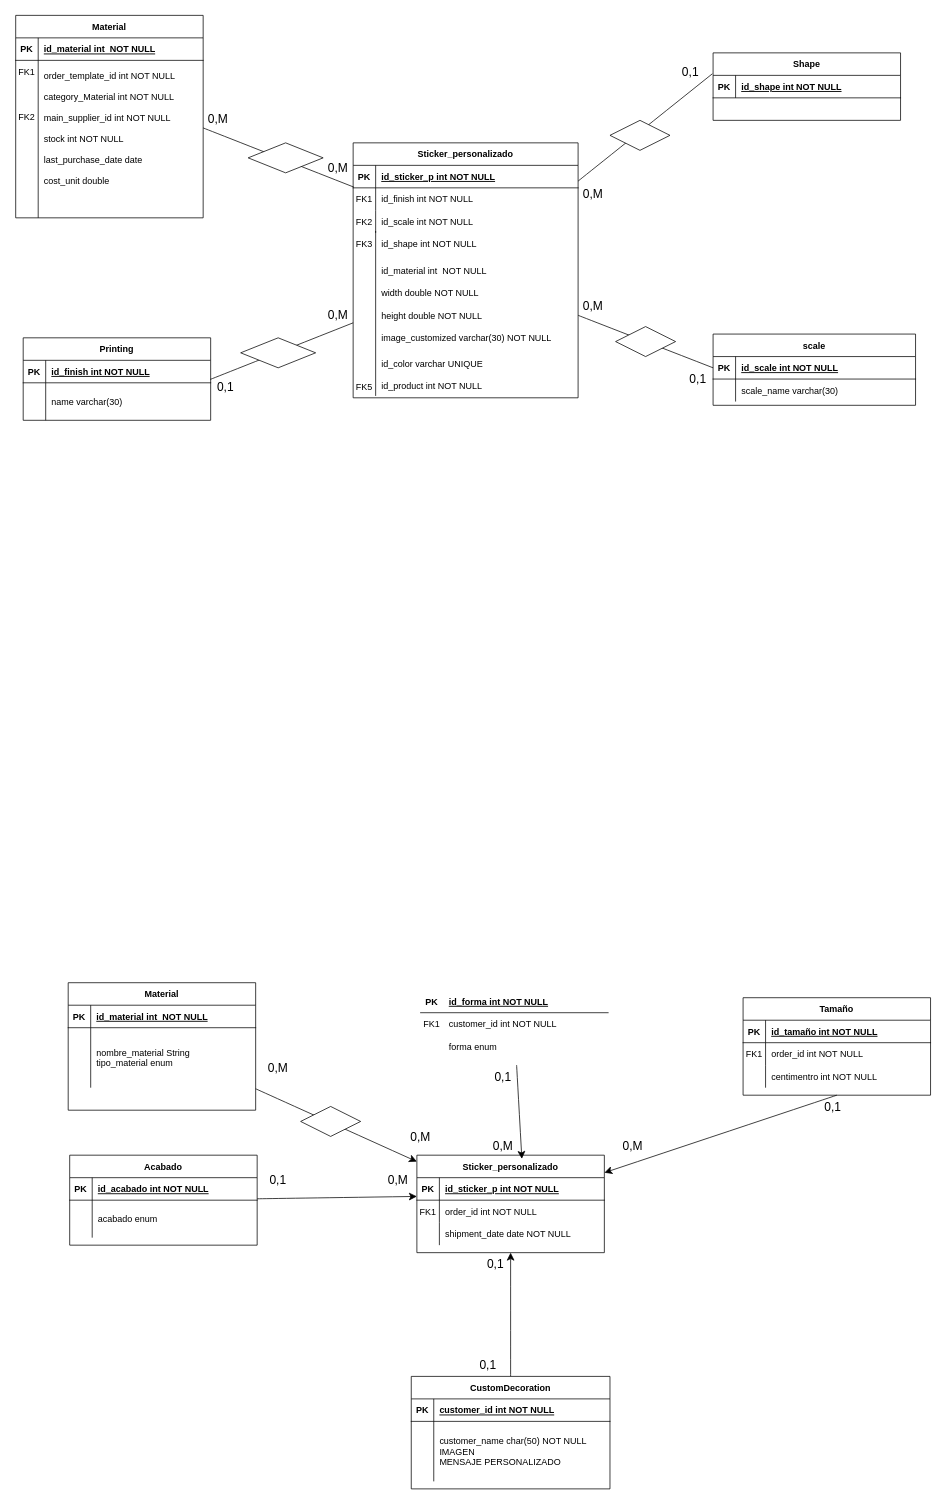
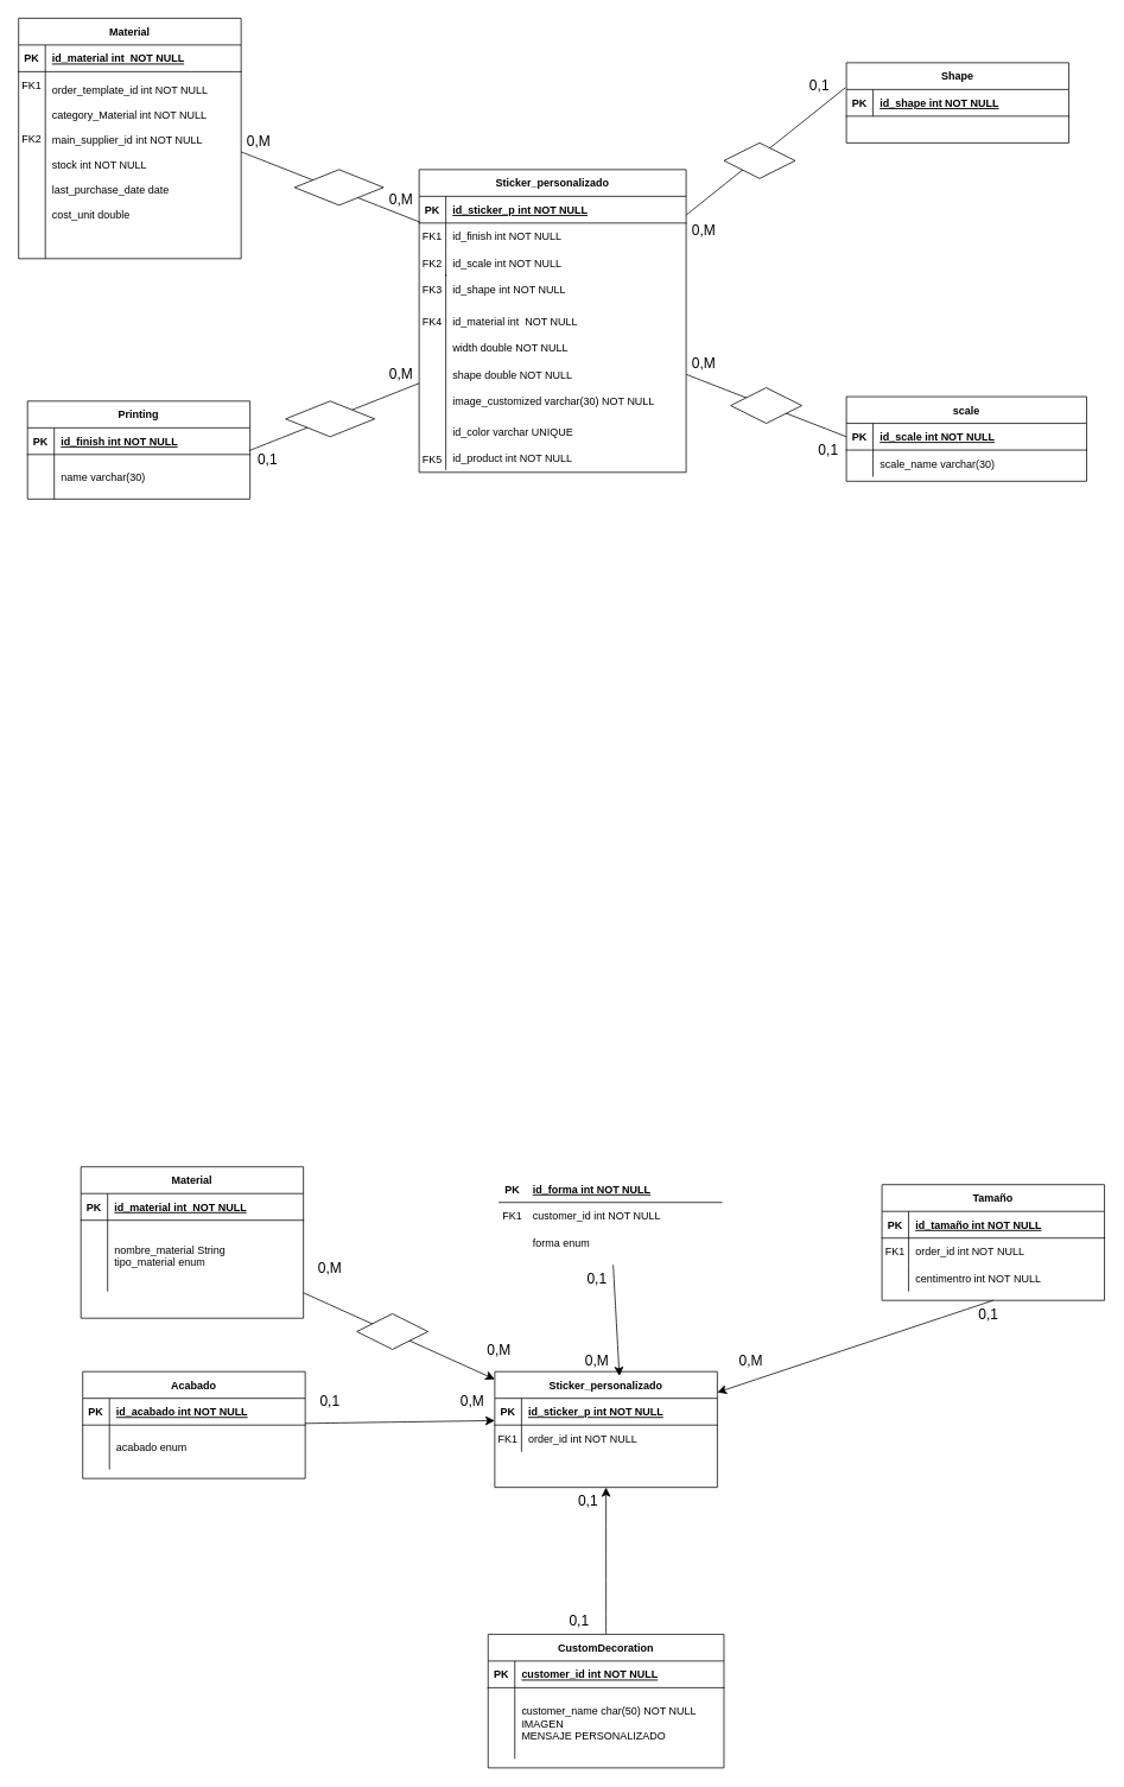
+ <mxCell id="121" value="FK4" style="shape=partialRectangle;overflow=hidden;connectable=0;fillColor=none;top=0;left=0;bottom=0;right=0;" parent="1" vertex="1"><mxGeometry x="470" y="345" width="30" height="30" as="geometry"><mxRectangle width="30" height="30" as="alternateBounds" /></mxGeometry></mxCell>
- <mxCell id="110" value="height double NOT NULL" style="shape=partialRectangle;overflow=hidden;connectable=0;fillColor=none;top=0;left=0;bottom=0;right=0;align=left;spacingLeft=6;" parent="1" vertex="1"><mxGeometry x="500" y="405" width="220" height="30" as="geometry"><mxRectangle width="240" height="30" as="alternateBounds" /></mxGeometry></mxCell>
+ <mxCell id="110" value="shape double NOT NULL" style="shape=partialRectangle;overflow=hidden;connectable=0;fillColor=none;top=0;left=0;bottom=0;right=0;align=left;spacingLeft=6;" parent="1" vertex="1"><mxGeometry x="500" y="405" width="220" height="30" as="geometry"><mxRectangle width="240" height="30" as="alternateBounds" /></mxGeometry></mxCell>
- <mxCell id="79" value="shipment_date date NOT NULL" style="shape=partialRectangle;overflow=hidden;connectable=0;fillColor=none;top=0;left=0;bottom=0;right=0;align=left;spacingLeft=6;" parent="77" vertex="1"><mxGeometry x="30" width="220" height="30" as="geometry"><mxRectangle width="220" height="30" as="alternateBounds" /></mxGeometry></mxCell>
